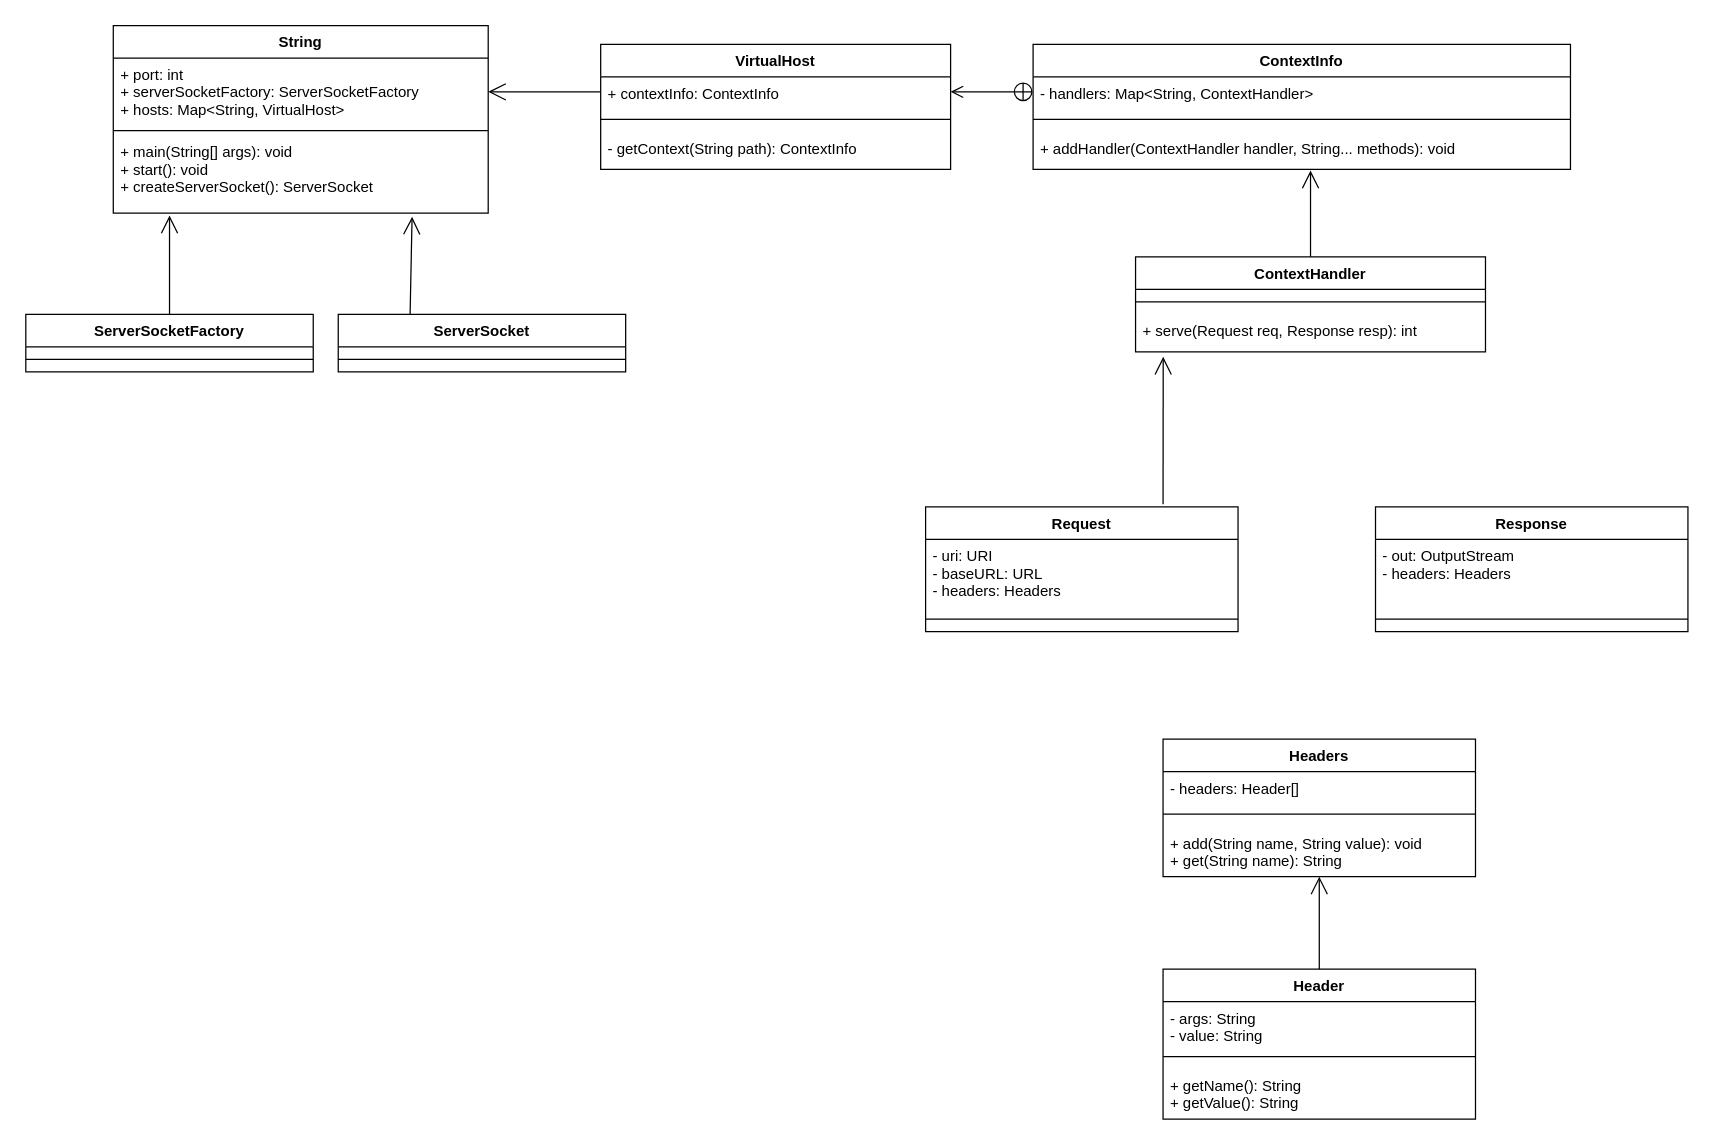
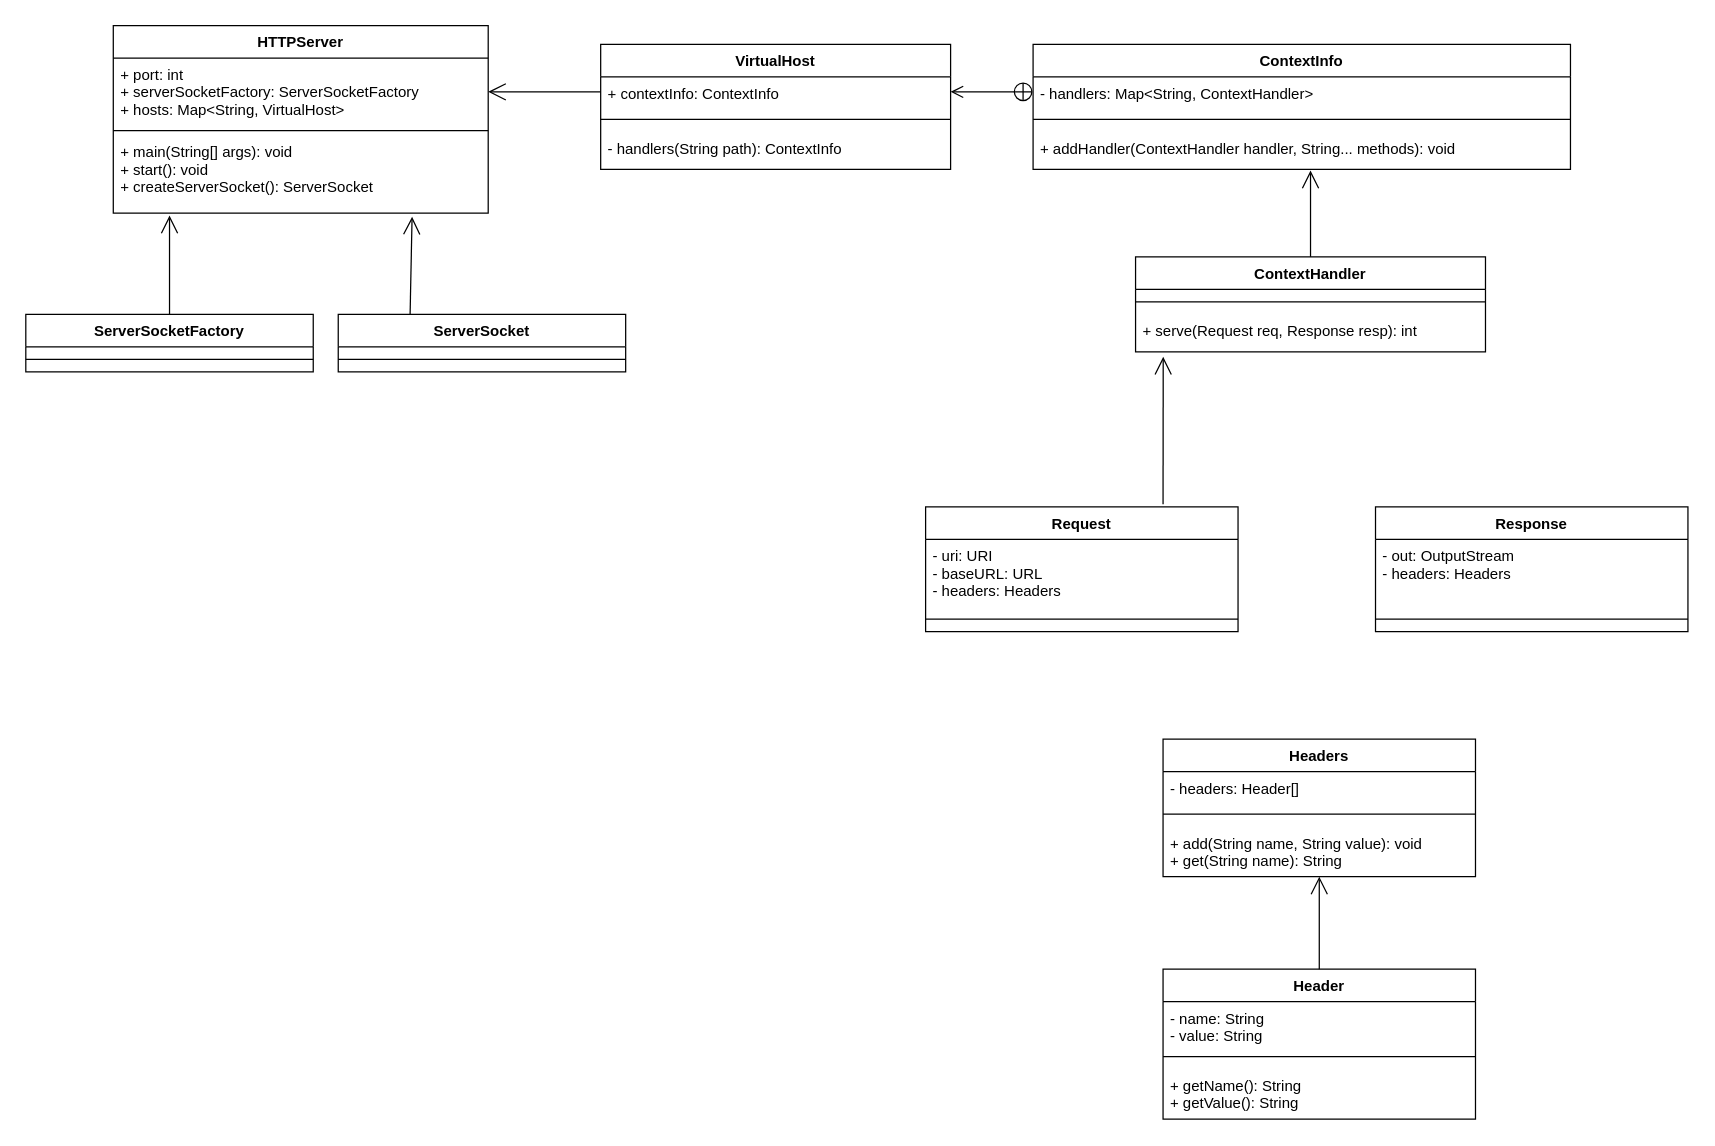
- <mxCell id="2" value="String" style="swimlane;fontStyle=1;align=center;verticalAlign=top;childLayout=stackLayout;horizontal=1;startSize=26;horizontalStack=0;resizeParent=1;resizeParentMax=0;resizeLast=0;collapsible=1;marginBottom=0;" vertex="1" parent="1"><mxGeometry x="90" y="20" width="300" height="150" as="geometry" /></mxCell>
+ <mxCell id="2" value="HTTPServer" style="swimlane;fontStyle=1;align=center;verticalAlign=top;childLayout=stackLayout;horizontal=1;startSize=26;horizontalStack=0;resizeParent=1;resizeParentMax=0;resizeLast=0;collapsible=1;marginBottom=0;" vertex="1" parent="1"><mxGeometry x="90" y="20" width="300" height="150" as="geometry" /></mxCell>
- <mxCell id="9" value="- getContext(String path): ContextInfo&#10;" style="text;strokeColor=none;fillColor=none;align=left;verticalAlign=top;spacingLeft=4;spacingRight=4;overflow=hidden;rotatable=0;points=[[0,0.5],[1,0.5]];portConstraint=eastwest;" vertex="1" parent="6"><mxGeometry y="70" width="280" height="30" as="geometry" /></mxCell>
+ <mxCell id="9" value="- handlers(String path): ContextInfo&#10;" style="text;strokeColor=none;fillColor=none;align=left;verticalAlign=top;spacingLeft=4;spacingRight=4;overflow=hidden;rotatable=0;points=[[0,0.5],[1,0.5]];portConstraint=eastwest;" vertex="1" parent="6"><mxGeometry y="70" width="280" height="30" as="geometry" /></mxCell>
- <mxCell id="38" value="- args: String&#10;- value: String&#10;" style="text;strokeColor=none;fillColor=none;align=left;verticalAlign=top;spacingLeft=4;spacingRight=4;overflow=hidden;rotatable=0;points=[[0,0.5],[1,0.5]];portConstraint=eastwest;" vertex="1" parent="37"><mxGeometry y="26" width="250" height="34" as="geometry" /></mxCell>
+ <mxCell id="38" value="- name: String&#10;- value: String&#10;" style="text;strokeColor=none;fillColor=none;align=left;verticalAlign=top;spacingLeft=4;spacingRight=4;overflow=hidden;rotatable=0;points=[[0,0.5],[1,0.5]];portConstraint=eastwest;" vertex="1" parent="37"><mxGeometry y="26" width="250" height="34" as="geometry" /></mxCell>
